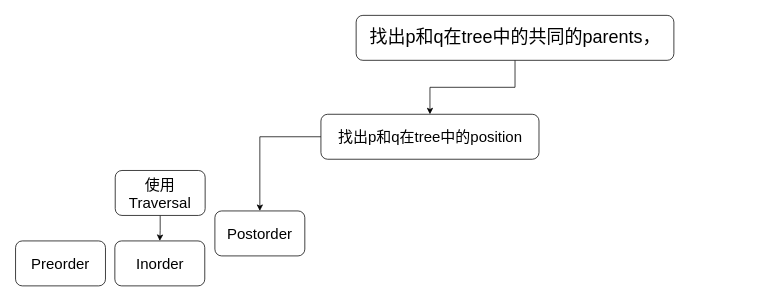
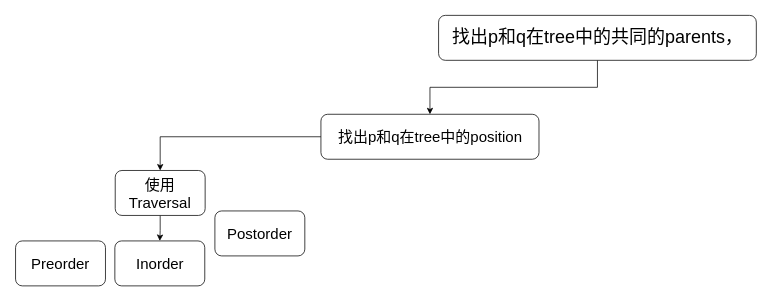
- <mxCell id="7" value="找出p和q在tree中的共同的parents，" style="rounded=1;whiteSpace=wrap;html=1;fontSize=24;" vertex="1" parent="1"><mxGeometry x="474.5" y="20" width="424" height="60" as="geometry" /></mxCell>
+ <mxCell id="7" value="找出p和q在tree中的共同的parents，" style="rounded=1;whiteSpace=wrap;html=1;fontSize=24;" vertex="1" parent="1"><mxGeometry x="584.5" y="20" width="424" height="60" as="geometry" /></mxCell>
- <mxCell id="4" style="edgeStyle=orthogonalEdgeStyle;rounded=0;orthogonalLoop=1;jettySize=auto;html=1;" edge="1" parent="1" source="5" target="10"><mxGeometry relative="1" as="geometry" /></mxCell>
+ <mxCell id="4" style="edgeStyle=orthogonalEdgeStyle;rounded=0;orthogonalLoop=1;jettySize=auto;html=1;" edge="1" parent="1" source="5" target="3"><mxGeometry relative="1" as="geometry" /></mxCell>
